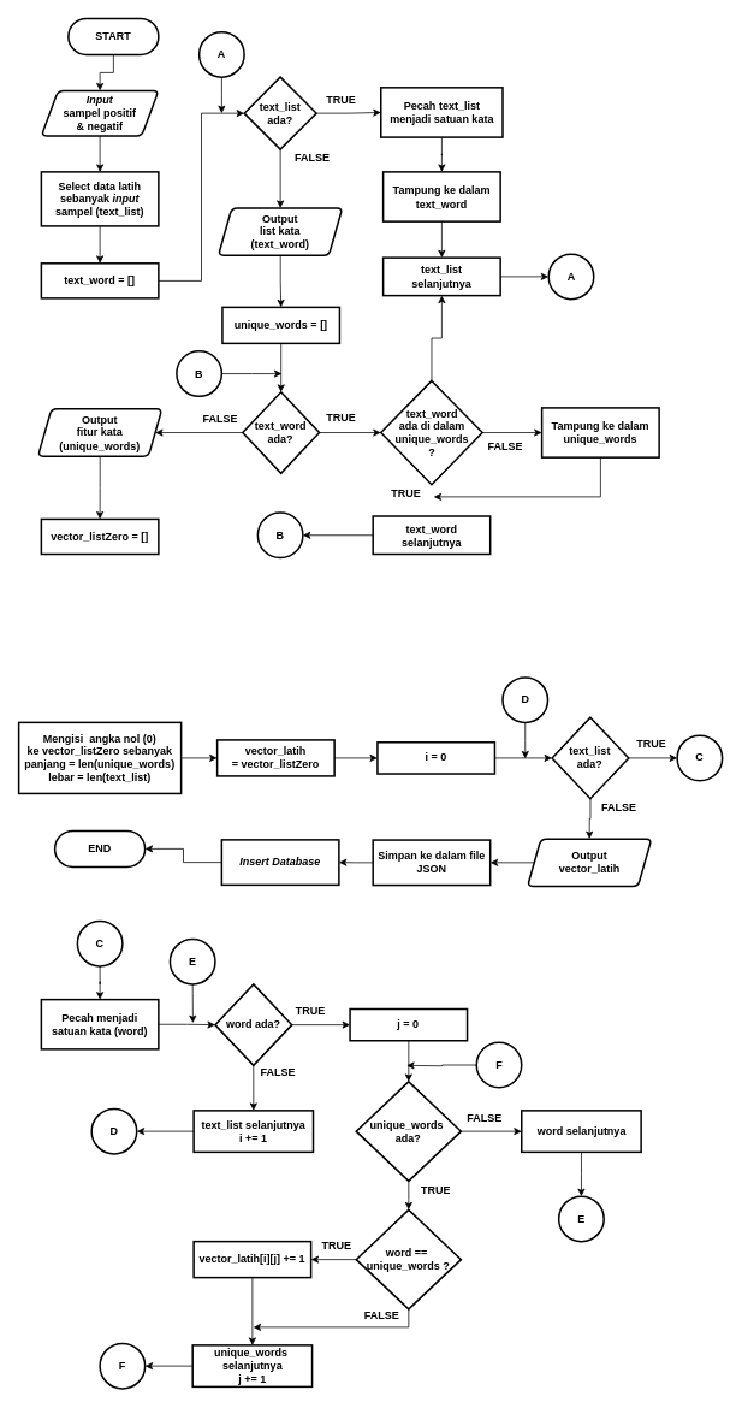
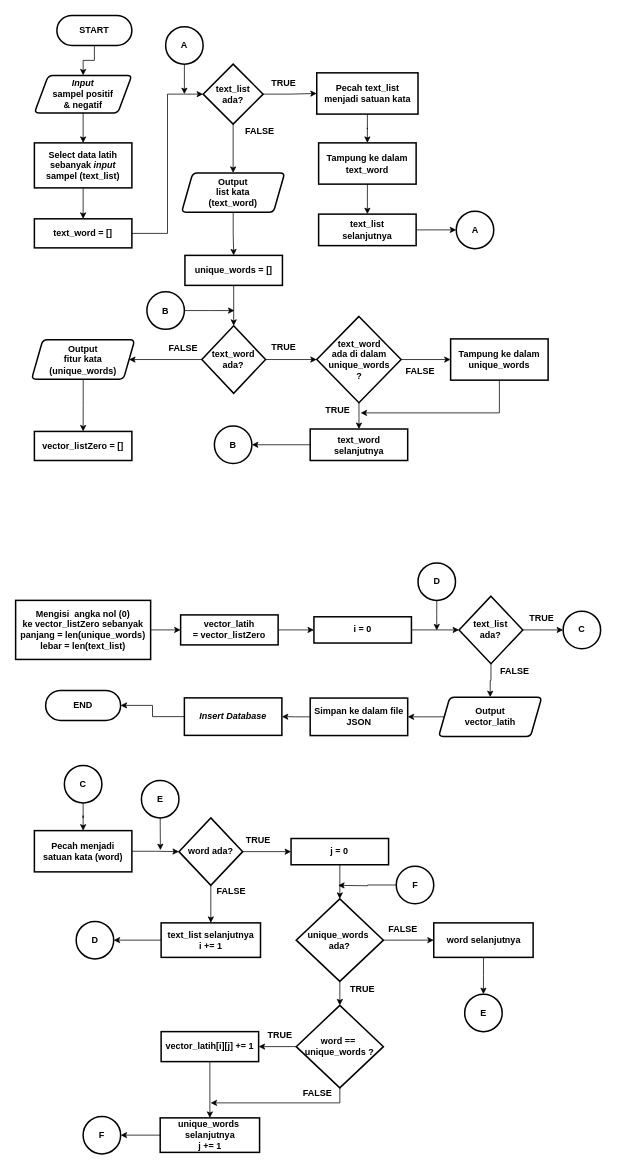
- <mxCell id="15" style="edgeStyle=orthogonalEdgeStyle;rounded=0;orthogonalLoop=1;jettySize=auto;html=1;" parent="1" source="17" target="48" edge="1"><mxGeometry relative="1" as="geometry" /></mxCell>
+ <mxCell id="15" style="edgeStyle=orthogonalEdgeStyle;rounded=0;orthogonalLoop=1;jettySize=auto;html=1;entryX=0.5;entryY=0;entryDx=0;entryDy=0;" parent="1" source="17" target="23" edge="1"><mxGeometry relative="1" as="geometry" /></mxCell>
